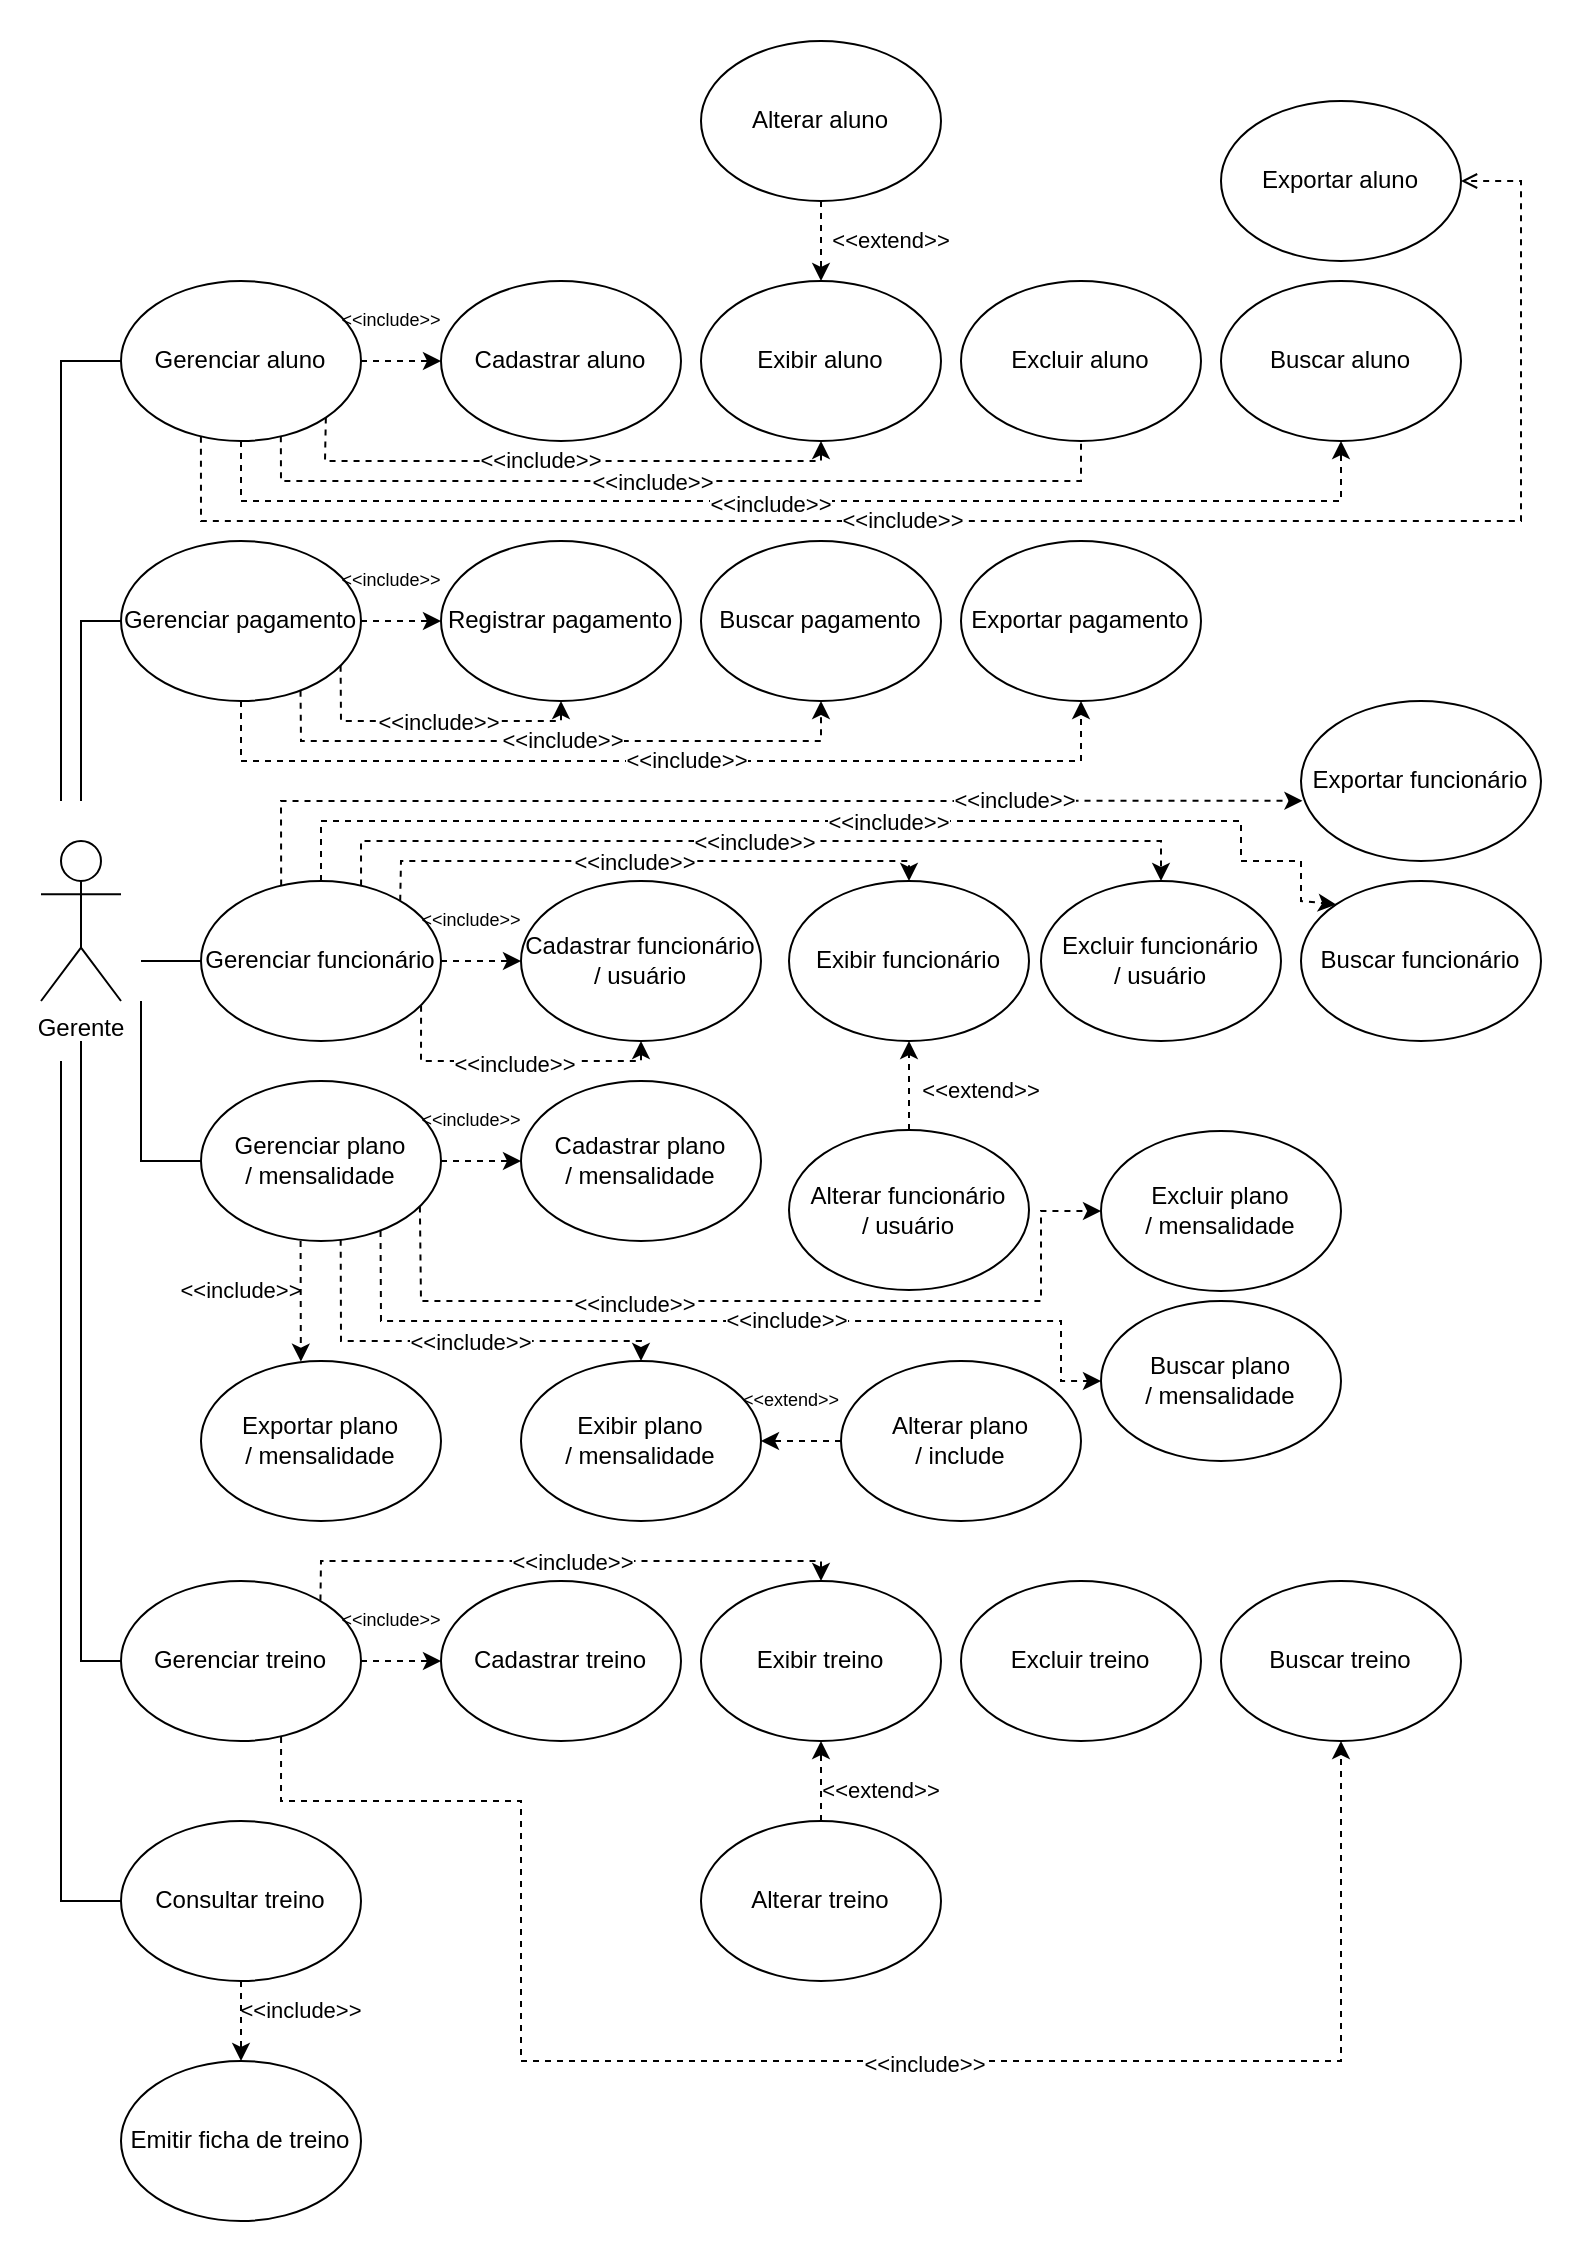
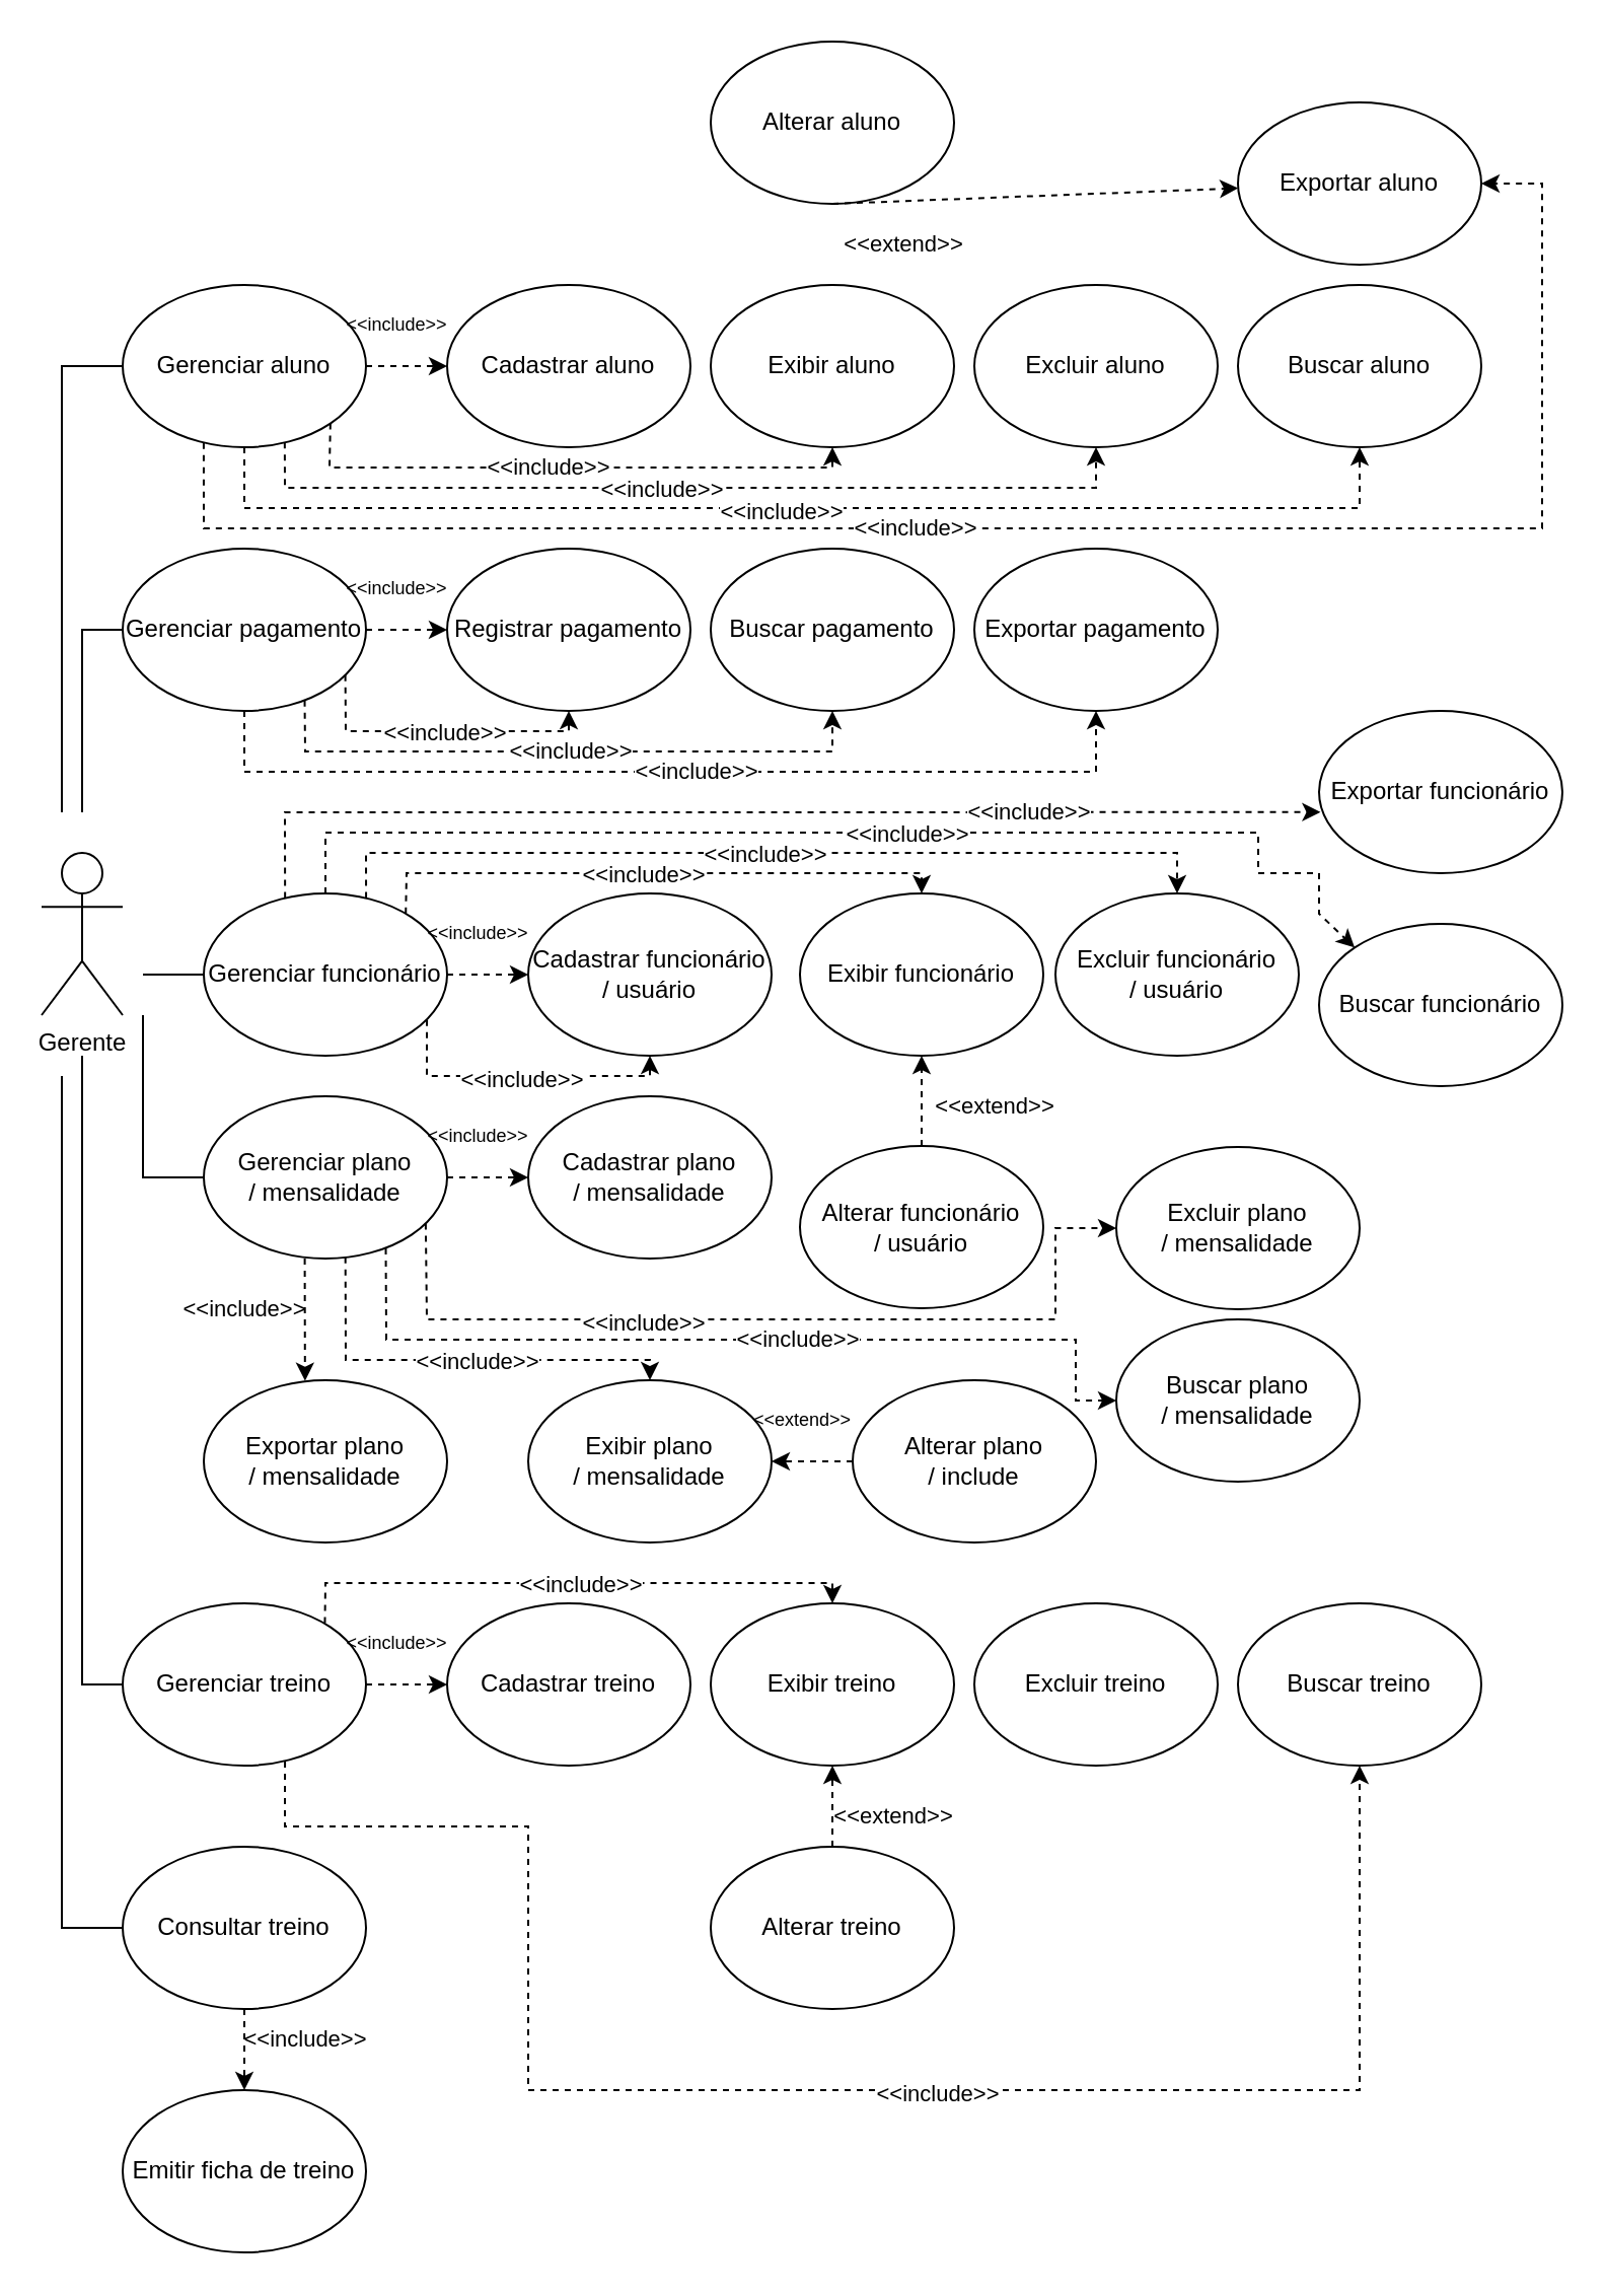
- <mxCell id="49" value="" style="endArrow=open;html=1;rounded=0;exitX=0.333;exitY=0.974;exitDx=0;exitDy=0;exitPerimeter=0;entryX=1;entryY=0.5;entryDx=0;entryDy=0;dashed=1;" edge="1" parent="1" source="3" target="33"><mxGeometry width="50" height="50" relative="1" as="geometry"><mxPoint x="200" y="300" as="sourcePoint" /><mxPoint x="800" y="260" as="targetPoint" /><Array as="points"><mxPoint x="100" y="260" /><mxPoint x="760" y="260" /><mxPoint x="760" y="90" /></Array></mxGeometry></mxCell>
+ <mxCell id="49" value="" style="endArrow=classic;html=1;rounded=0;exitX=0.333;exitY=0.974;exitDx=0;exitDy=0;exitPerimeter=0;entryX=1;entryY=0.5;entryDx=0;entryDy=0;dashed=1;" edge="1" parent="1" source="3" target="33"><mxGeometry width="50" height="50" relative="1" as="geometry"><mxPoint x="200" y="300" as="sourcePoint" /><mxPoint x="800" y="260" as="targetPoint" /><Array as="points"><mxPoint x="100" y="260" /><mxPoint x="760" y="260" /><mxPoint x="760" y="90" /></Array></mxGeometry></mxCell>
- <mxCell id="51" value="" style="endArrow=classic;html=1;rounded=0;entryX=0.5;entryY=0;entryDx=0;entryDy=0;exitX=0.5;exitY=1;exitDx=0;exitDy=0;dashed=1;" edge="1" parent="1" source="12" target="5"><mxGeometry width="50" height="50" relative="1" as="geometry"><mxPoint x="240" y="120" as="sourcePoint" /><mxPoint x="290" y="70" as="targetPoint" /></mxGeometry></mxCell>
+ <mxCell id="51" value="" style="endArrow=classic;html=1;rounded=0;exitX=0.5;exitY=1;exitDx=0;exitDy=0;dashed=1;" edge="1" parent="1" source="12" target="33"><mxGeometry width="50" height="50" relative="1" as="geometry"><mxPoint x="240" y="120" as="sourcePoint" /><mxPoint x="290" y="70" as="targetPoint" /></mxGeometry></mxCell>
- <mxCell id="45" value="" style="endArrow=none;html=1;rounded=0;exitX=0.666;exitY=0.971;exitDx=0;exitDy=0;exitPerimeter=0;entryX=0.5;entryY=1;entryDx=0;entryDy=0;dashed=1;" edge="1" parent="1" source="3" target="6"><mxGeometry width="50" height="50" relative="1" as="geometry"><mxPoint x="230" y="310" as="sourcePoint" /><mxPoint x="280" y="260" as="targetPoint" /><Array as="points"><mxPoint x="140" y="240" /><mxPoint x="540" y="240" /></Array></mxGeometry></mxCell>
+ <mxCell id="45" value="" style="endArrow=classic;html=1;rounded=0;exitX=0.666;exitY=0.971;exitDx=0;exitDy=0;exitPerimeter=0;entryX=0.5;entryY=1;entryDx=0;entryDy=0;dashed=1;" edge="1" parent="1" source="3" target="6"><mxGeometry width="50" height="50" relative="1" as="geometry"><mxPoint x="230" y="310" as="sourcePoint" /><mxPoint x="280" y="260" as="targetPoint" /><Array as="points"><mxPoint x="140" y="240" /><mxPoint x="540" y="240" /></Array></mxGeometry></mxCell>
- <mxCell id="18" value="Buscar funcionário" style="ellipse;whiteSpace=wrap;html=1;" vertex="1" parent="1"><mxGeometry x="650" y="440" width="120" height="80" as="geometry" /></mxCell>
+ <mxCell id="18" value="Buscar funcionário" style="ellipse;whiteSpace=wrap;html=1;" vertex="1" parent="1"><mxGeometry x="650" y="455" width="120" height="80" as="geometry" /></mxCell>
